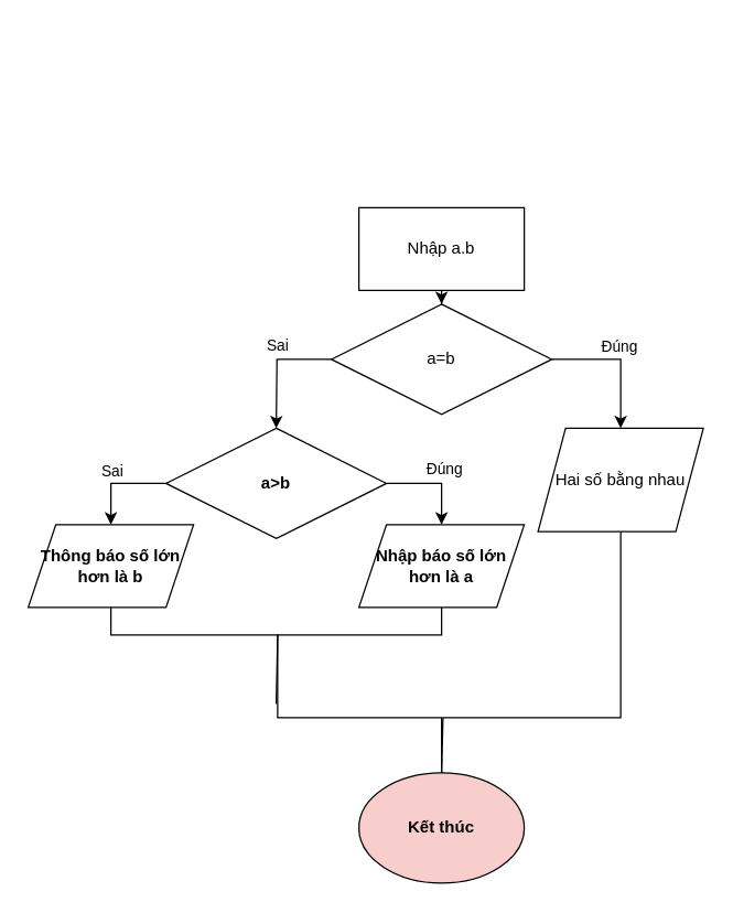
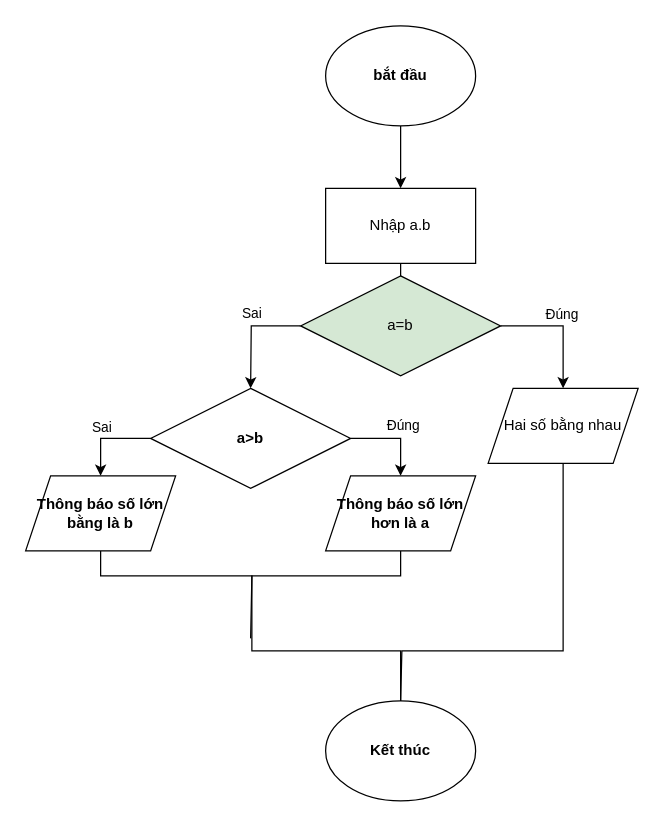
+ <mxCell id="3" value="bắt đầu" style="ellipse;whiteSpace=wrap;html=1;fontStyle=1" vertex="1" parent="1"><mxGeometry x="260" y="20" width="120" height="80" as="geometry" /></mxCell>
+ <mxCell id="2" style="edgeStyle=orthogonalEdgeStyle;rounded=0;orthogonalLoop=1;jettySize=auto;html=1;exitX=0.5;exitY=1;exitDx=0;exitDy=0;entryX=0.5;entryY=0;entryDx=0;entryDy=0;" edge="1" parent="1" source="3" target="5"><mxGeometry relative="1" as="geometry" /></mxCell>
- <mxCell id="4" value="" style="edgeStyle=orthogonalEdgeStyle;rounded=0;orthogonalLoop=1;jettySize=auto;html=1;" edge="1" parent="1" source="5" target="10"><mxGeometry relative="1" as="geometry" /></mxCell>
+ <mxCell id="4" value="" style="edgeStyle=orthogonalEdgeStyle;rounded=0;orthogonalLoop=1;jettySize=auto;html=1;endArrow=none;" edge="1" parent="1" source="5" target="10"><mxGeometry relative="1" as="geometry" /></mxCell>
- <mxCell id="10" value="a=b" style="rhombus;whiteSpace=wrap;html=1;" vertex="1" parent="1"><mxGeometry x="240" y="220" width="160" height="80" as="geometry" /></mxCell>
+ <mxCell id="10" value="a=b" style="rhombus;whiteSpace=wrap;html=1;fillColor=#d5e8d4;" vertex="1" parent="1"><mxGeometry x="240" y="220" width="160" height="80" as="geometry" /></mxCell>
- <mxCell id="12" value="Hai số bằng nhau" style="shape=parallelogram;perimeter=parallelogramPerimeter;whiteSpace=wrap;html=1;fixedSize=1;" vertex="1" parent="1"><mxGeometry x="390" y="310" width="120" height="75" as="geometry" /></mxCell>
+ <mxCell id="12" value="Hai số bằng nhau" style="shape=parallelogram;perimeter=parallelogramPerimeter;whiteSpace=wrap;html=1;fixedSize=1;" vertex="1" parent="1"><mxGeometry x="390" y="310" width="120" height="60" as="geometry" /></mxCell>
- <mxCell id="21" value="Thông báo số lớn hơn là b" style="shape=parallelogram;perimeter=parallelogramPerimeter;whiteSpace=wrap;html=1;fixedSize=1;fontStyle=1" vertex="1" parent="1"><mxGeometry x="20" y="380" width="120" height="60" as="geometry" /></mxCell>
+ <mxCell id="21" value="Thông báo số lớn bằng là b" style="shape=parallelogram;perimeter=parallelogramPerimeter;whiteSpace=wrap;html=1;fixedSize=1;fontStyle=1" vertex="1" parent="1"><mxGeometry x="20" y="380" width="120" height="60" as="geometry" /></mxCell>
- <mxCell id="19" value="Nhập báo số lớn hơn là a" style="shape=parallelogram;perimeter=parallelogramPerimeter;whiteSpace=wrap;html=1;fixedSize=1;fontStyle=1" vertex="1" parent="1"><mxGeometry x="260" y="380" width="120" height="60" as="geometry" /></mxCell>
+ <mxCell id="19" value="Thông báo số lớn hơn là a" style="shape=parallelogram;perimeter=parallelogramPerimeter;whiteSpace=wrap;html=1;fixedSize=1;fontStyle=1" vertex="1" parent="1"><mxGeometry x="260" y="380" width="120" height="60" as="geometry" /></mxCell>
- <mxCell id="22" value="Kết thúc" style="ellipse;whiteSpace=wrap;html=1;fontStyle=1;fillColor=#f8cecc;" vertex="1" parent="1"><mxGeometry x="260" y="560" width="120" height="80" as="geometry" /></mxCell>
+ <mxCell id="22" value="Kết thúc" style="ellipse;whiteSpace=wrap;html=1;fontStyle=1" vertex="1" parent="1"><mxGeometry x="260" y="560" width="120" height="80" as="geometry" /></mxCell>
